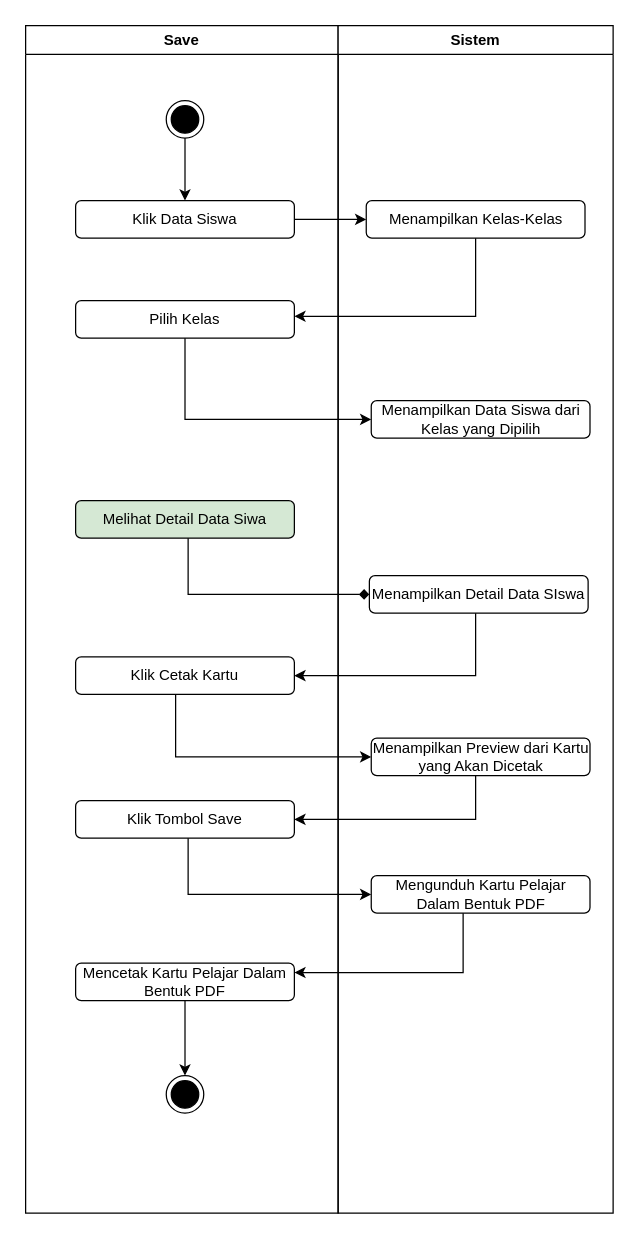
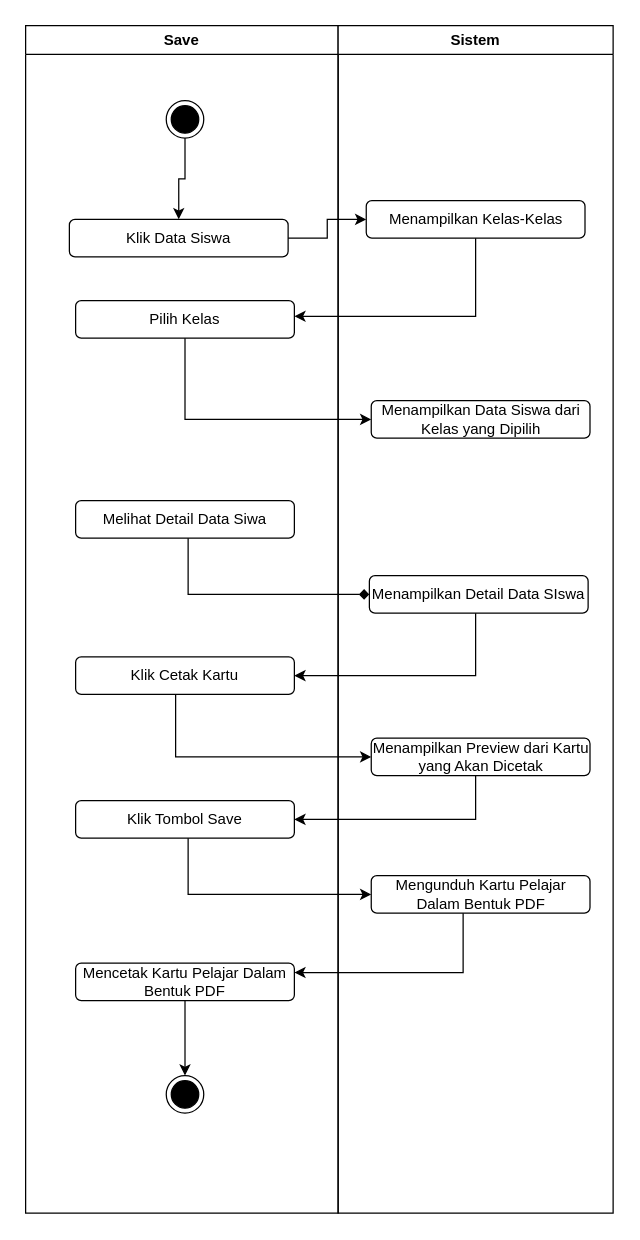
- <mxCell id="5" value="Klik Data Siswa" style="rounded=1;whiteSpace=wrap;html=1;" vertex="1" parent="2"><mxGeometry x="40" y="140" width="175" height="30" as="geometry" /></mxCell>
+ <mxCell id="5" value="Klik Data Siswa" style="rounded=1;whiteSpace=wrap;html=1;" vertex="1" parent="2"><mxGeometry x="35" y="155" width="175" height="30" as="geometry" /></mxCell>
- <mxCell id="7" value="Melihat Detail Data Siwa" style="rounded=1;whiteSpace=wrap;html=1;fillColor=#d5e8d4;" vertex="1" parent="2"><mxGeometry x="40" y="380" width="175" height="30" as="geometry" /></mxCell>
+ <mxCell id="7" value="Melihat Detail Data Siwa" style="rounded=1;whiteSpace=wrap;html=1;" vertex="1" parent="2"><mxGeometry x="40" y="380" width="175" height="30" as="geometry" /></mxCell>
